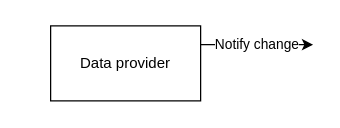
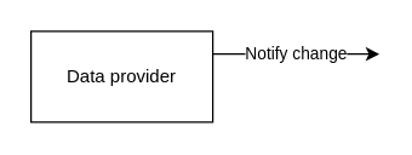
- <mxCell id="2" value="Data provider" style="rounded=0;whiteSpace=wrap;html=1;" vertex="1" parent="1"><mxGeometry x="40" y="20" width="120" height="60" as="geometry" /></mxCell>
+ <mxCell id="2" value="Data provider" style="rounded=0;whiteSpace=wrap;html=1;" vertex="1" parent="1"><mxGeometry x="20" y="20" width="120" height="60" as="geometry" /></mxCell>
